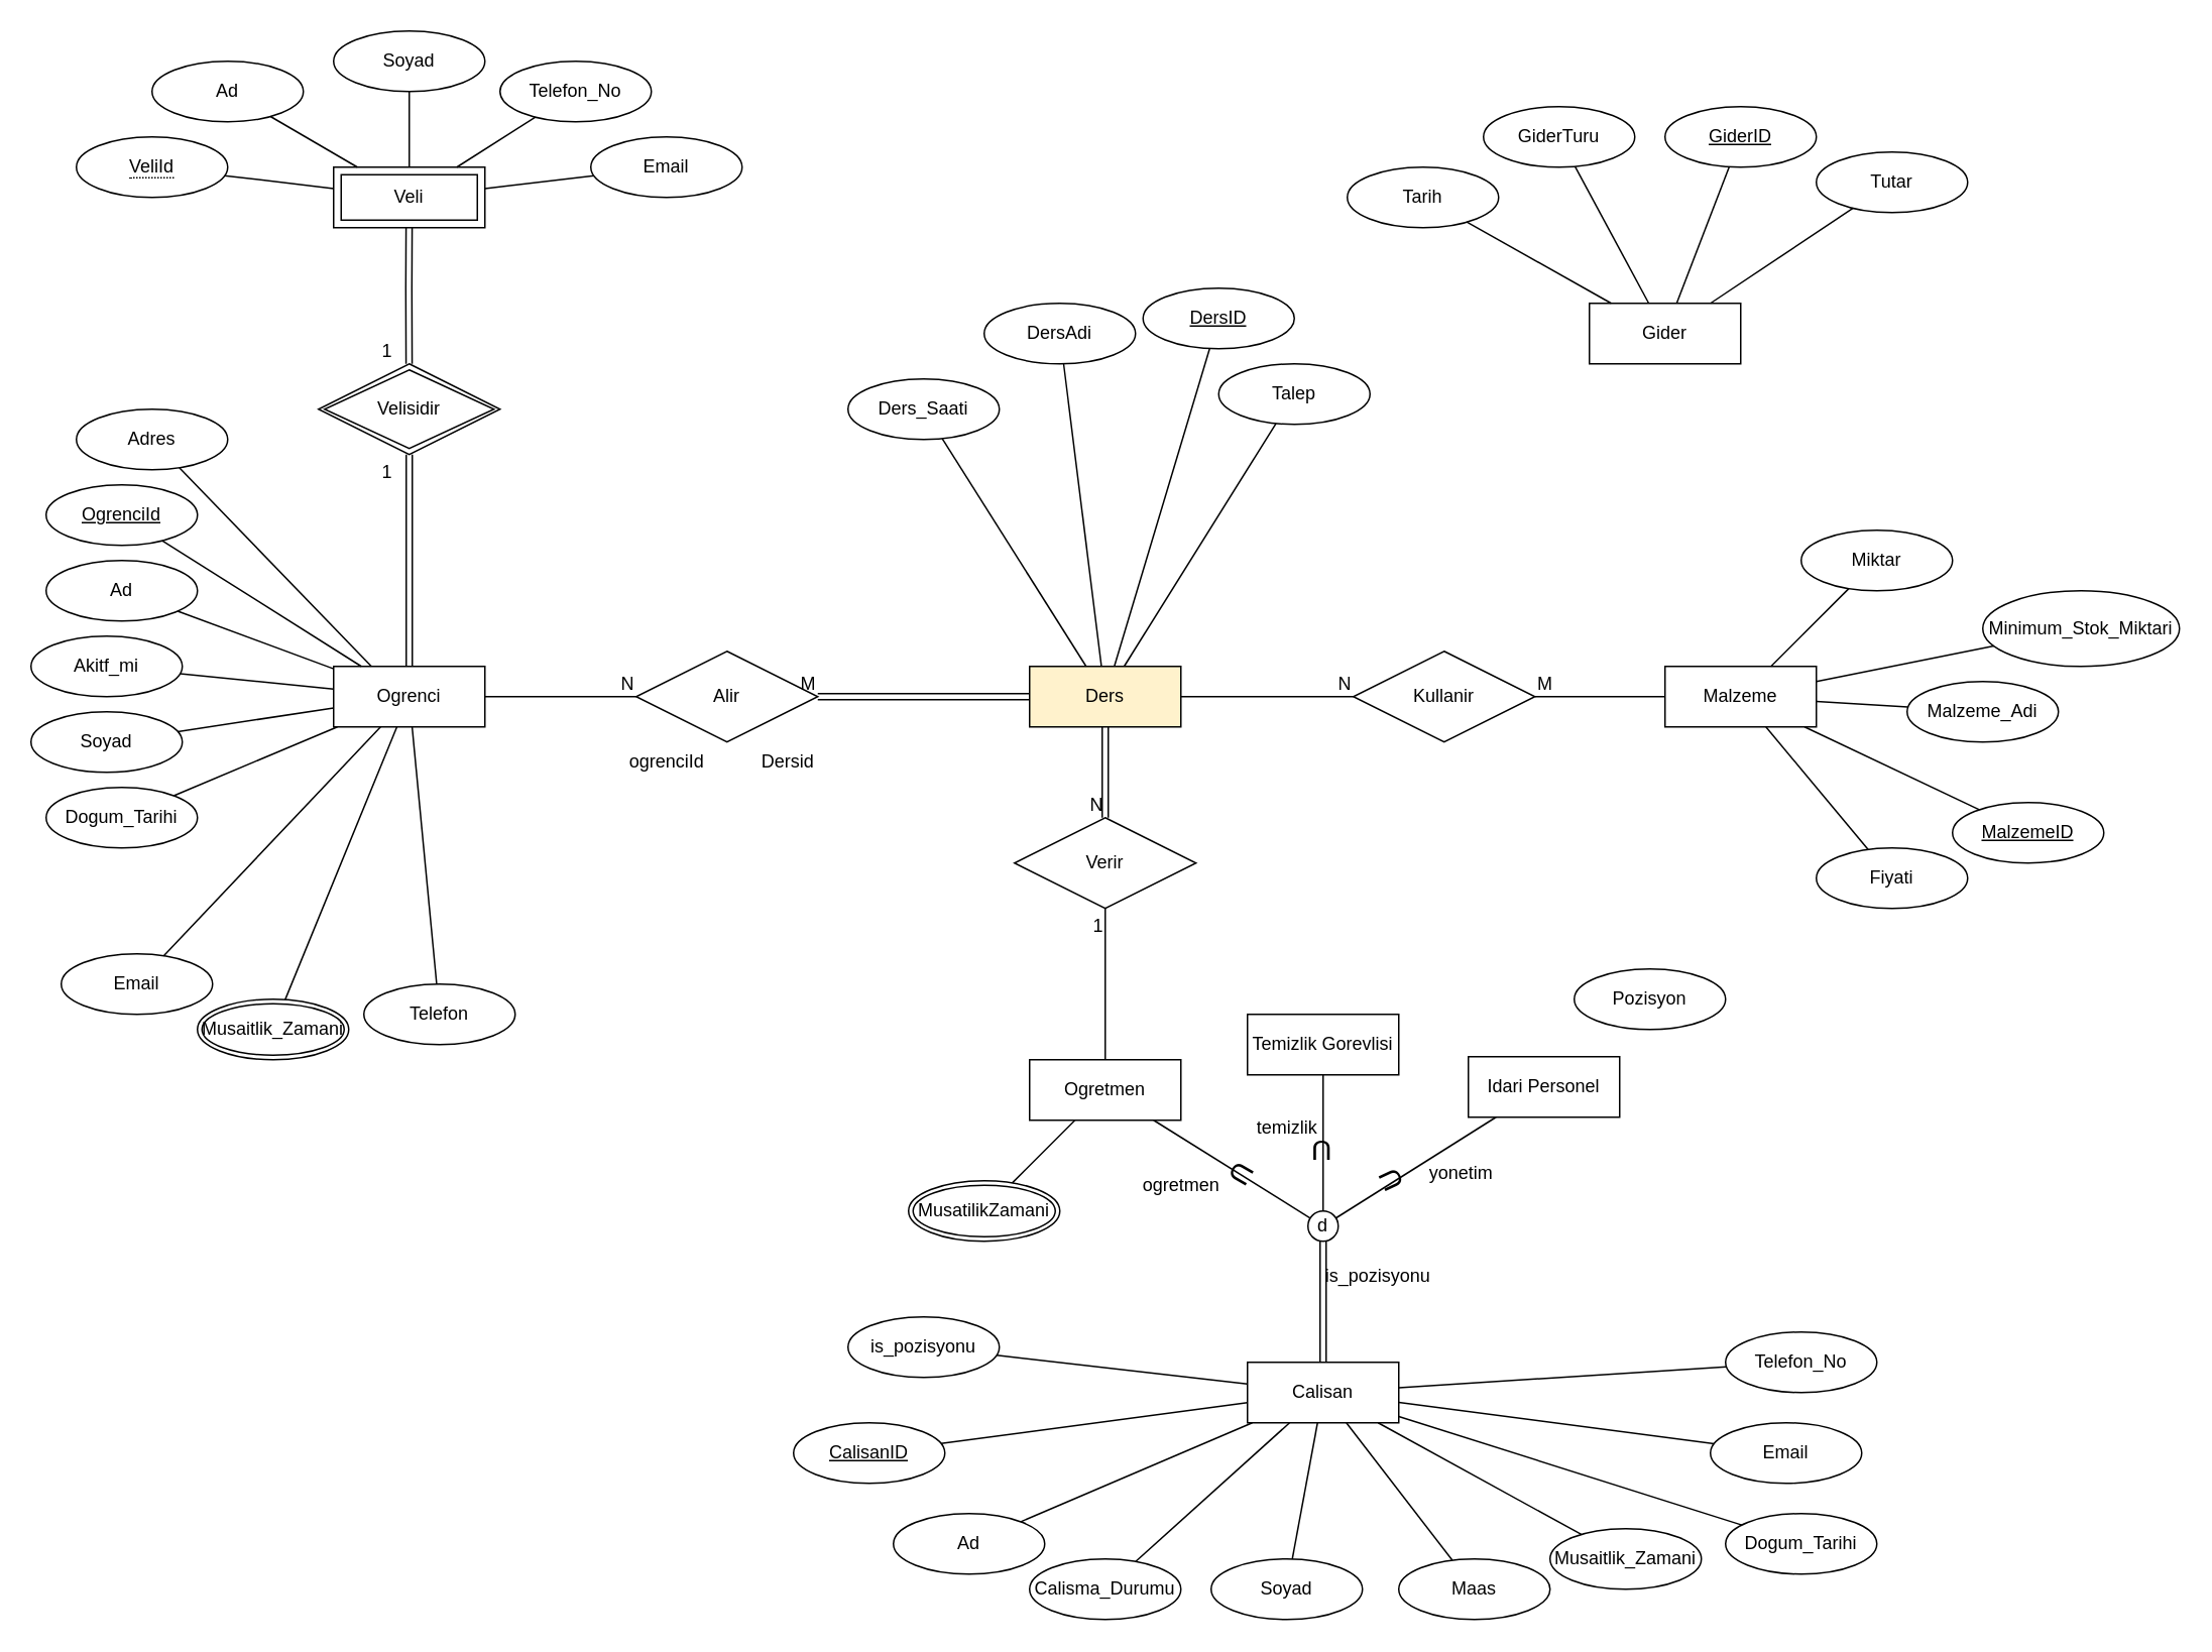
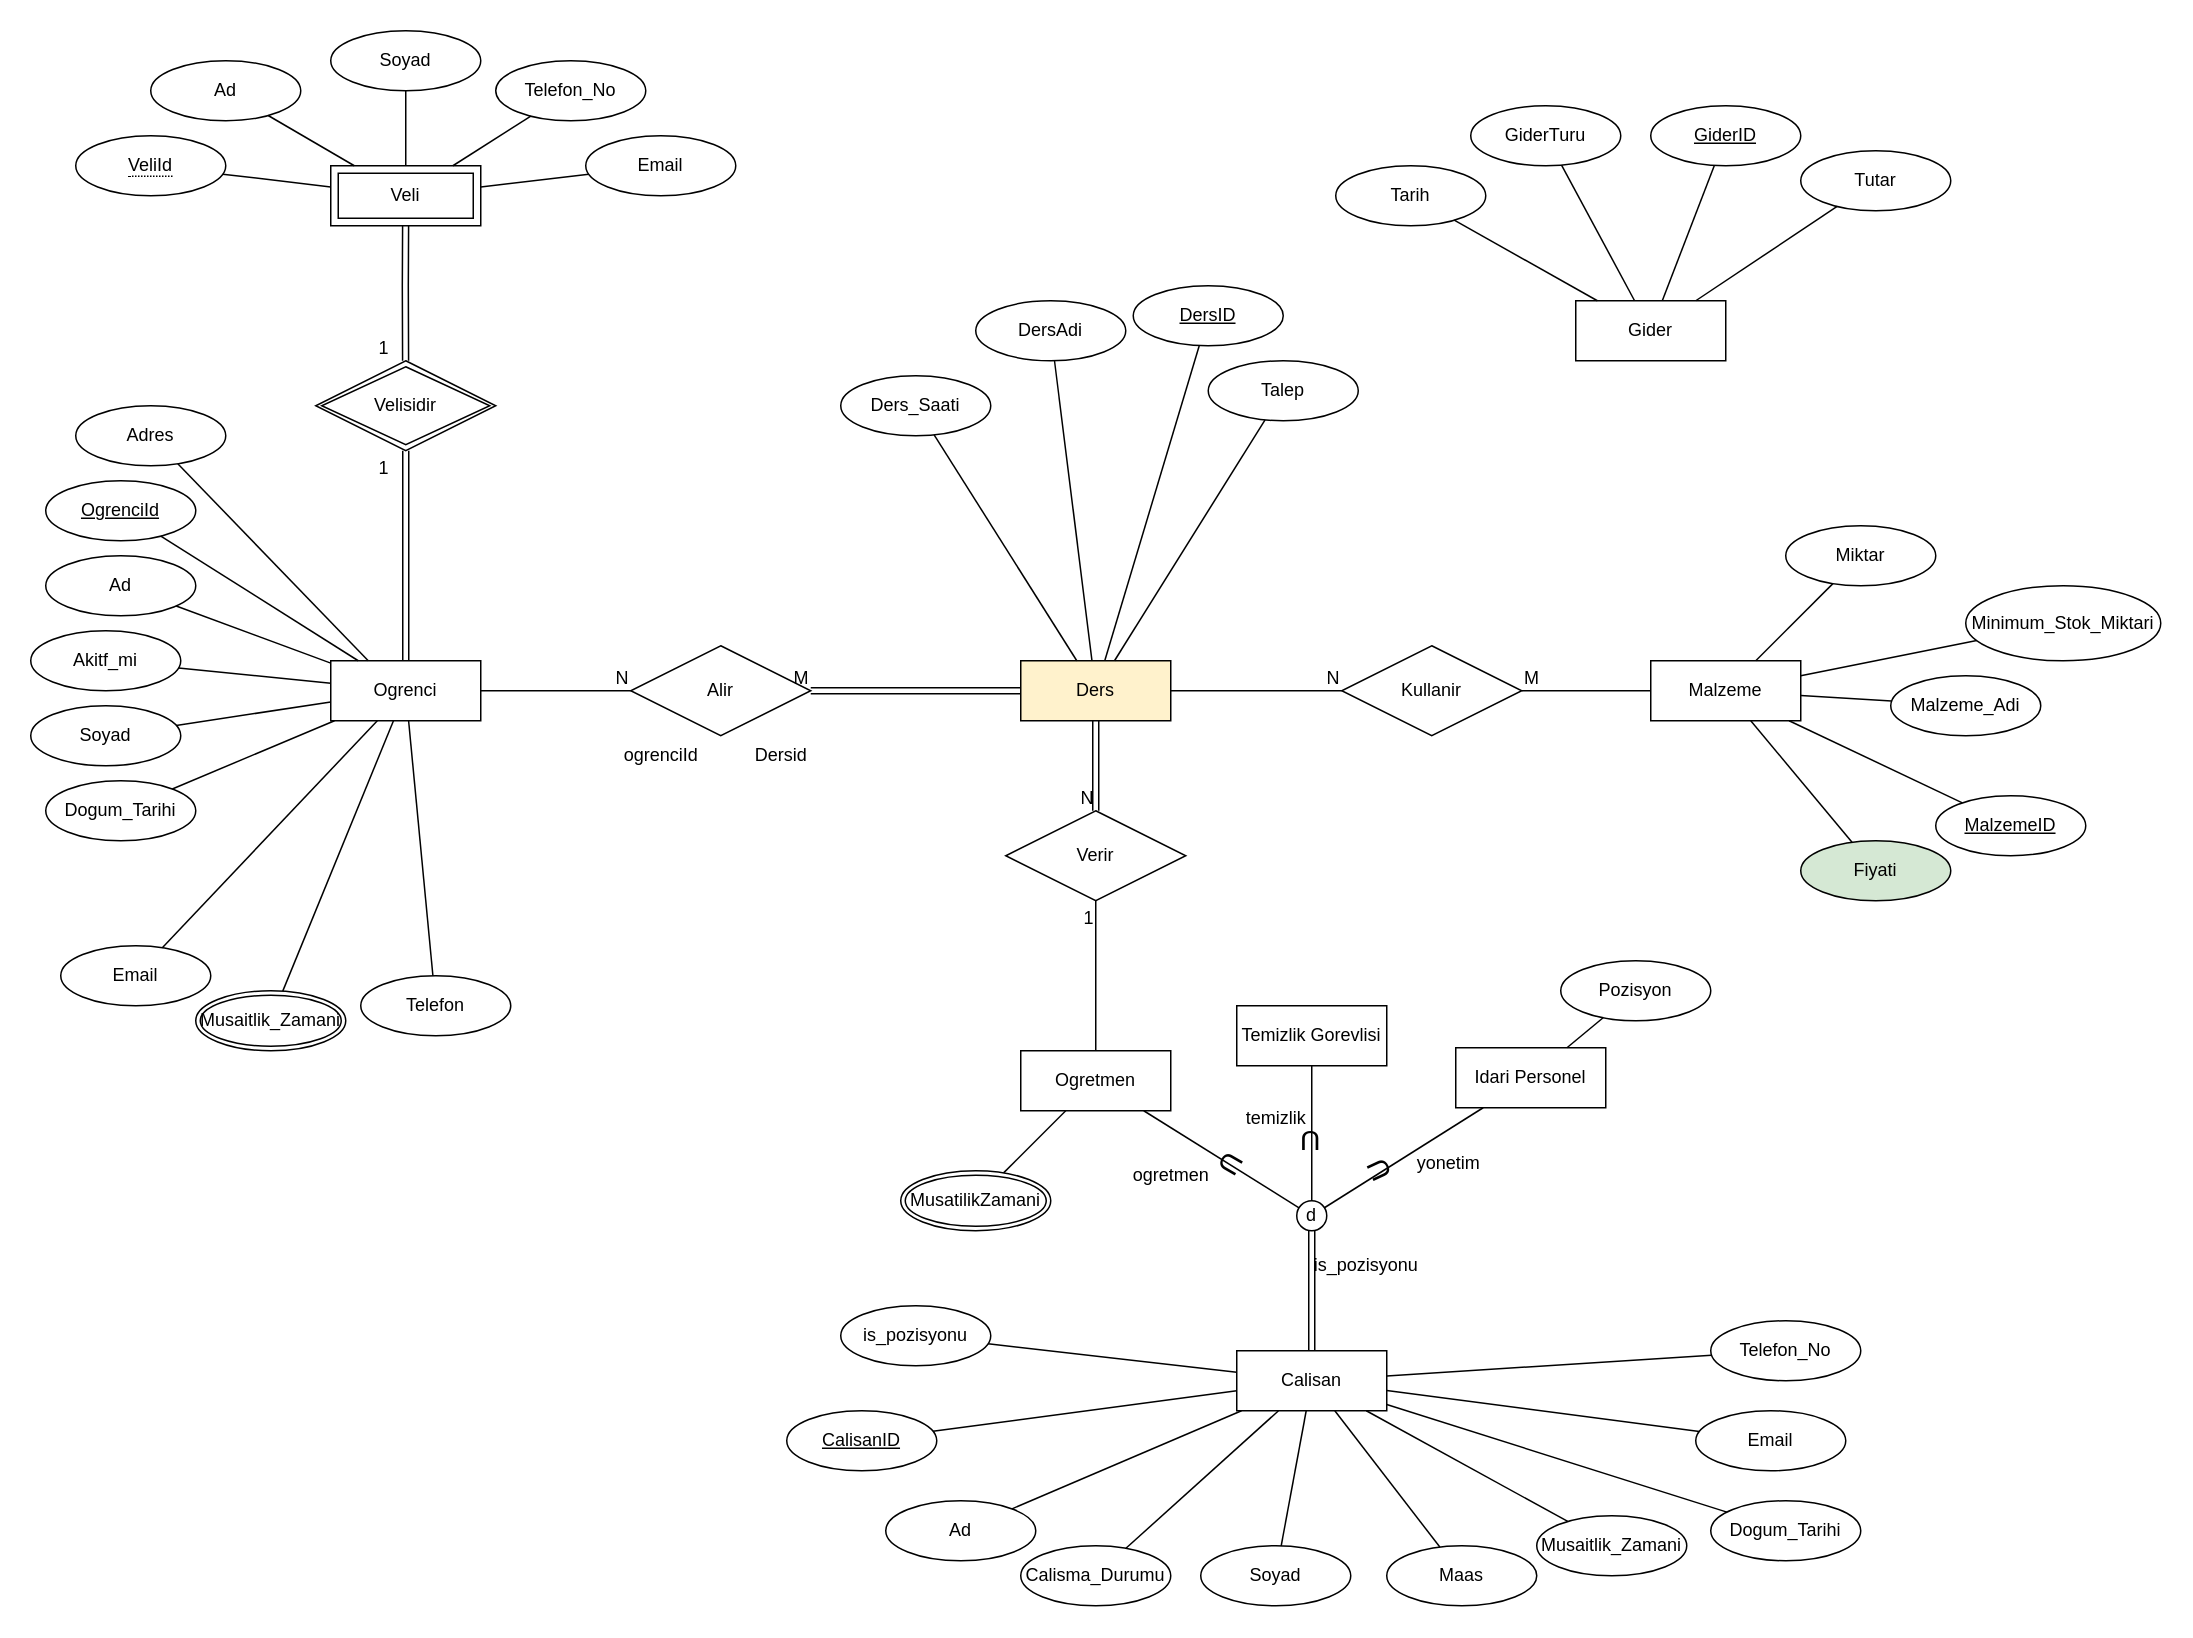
- <mxCell id="96" value="Fiyati" style="ellipse;whiteSpace=wrap;html=1;align=center;" parent="1" vertex="1"><mxGeometry x="1200" y="560" width="100" height="40" as="geometry" /></mxCell>
+ <mxCell id="96" value="Fiyati" style="ellipse;whiteSpace=wrap;html=1;align=center;fillColor=#d5e8d4;" parent="1" vertex="1"><mxGeometry x="1200" y="560" width="100" height="40" as="geometry" /></mxCell>
+ <mxCell id="103" value="" style="endArrow=none;html=1;rounded=0;" parent="1" source="9" target="102" edge="1"><mxGeometry width="50" height="50" relative="1" as="geometry"><mxPoint x="1150" y="820" as="sourcePoint" /><mxPoint x="1200" y="770" as="targetPoint" /></mxGeometry></mxCell>
